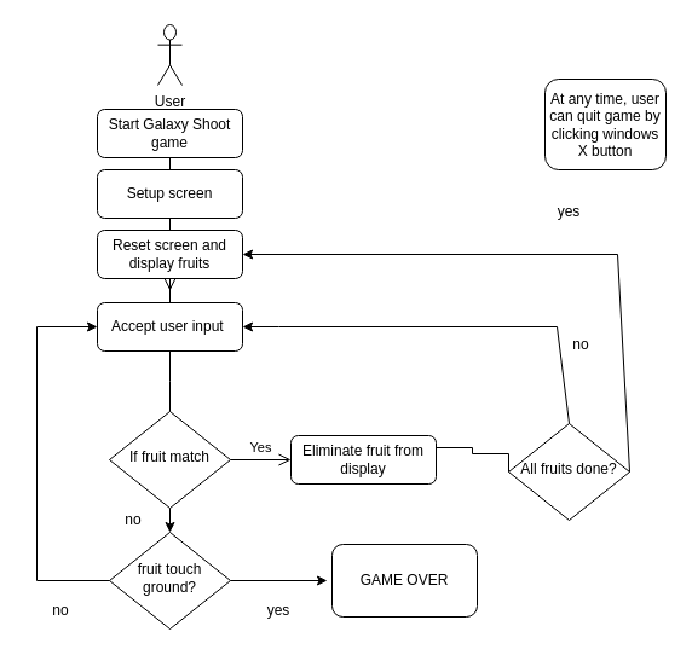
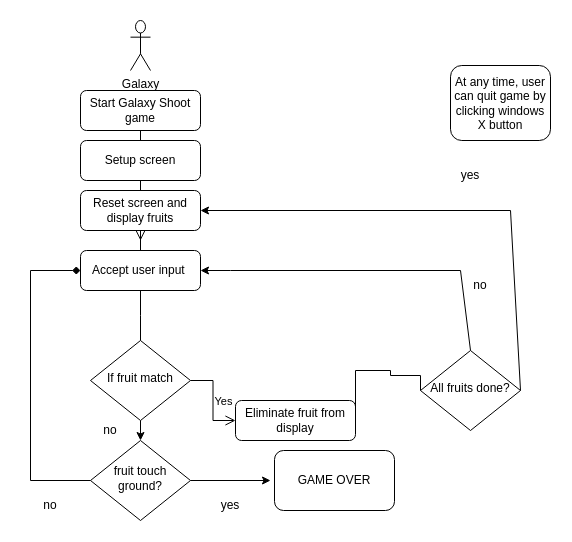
- <mxCell id="20" value="User" style="shape=umlActor;verticalLabelPosition=bottom;verticalAlign=top;html=1;outlineConnect=0;" vertex="1" parent="1"><mxGeometry x="130" y="20" width="20" height="50" as="geometry" /></mxCell>
+ <mxCell id="20" value="Galaxy" style="shape=umlActor;verticalLabelPosition=bottom;verticalAlign=top;html=1;outlineConnect=0;" vertex="1" parent="1"><mxGeometry x="130" y="20" width="20" height="50" as="geometry" /></mxCell>
- <mxCell id="27" value="" style="endArrow=classic;html=1;rounded=0;exitX=0;exitY=0.5;exitDx=0;exitDy=0;entryX=0;entryY=0.5;entryDx=0;entryDy=0;" edge="1" parent="1" source="23" target="10"><mxGeometry width="50" height="50" relative="1" as="geometry"><mxPoint x="310" y="380" as="sourcePoint" /><mxPoint x="360" y="330" as="targetPoint" /><Array as="points"><mxPoint x="30" y="480" /><mxPoint x="30" y="270" /></Array></mxGeometry></mxCell>
+ <mxCell id="27" value="" style="endArrow=diamond;html=1;rounded=0;exitX=0;exitY=0.5;exitDx=0;exitDy=0;entryX=0;entryY=0.5;entryDx=0;entryDy=0;" edge="1" parent="1" source="23" target="10"><mxGeometry width="50" height="50" relative="1" as="geometry"><mxPoint x="310" y="380" as="sourcePoint" /><mxPoint x="360" y="330" as="targetPoint" /><Array as="points"><mxPoint x="30" y="480" /><mxPoint x="30" y="270" /></Array></mxGeometry></mxCell>
- <mxCell id="6" value="Eliminate fruit from display" style="rounded=1;whiteSpace=wrap;html=1;fontSize=12;glass=0;strokeWidth=1;shadow=0;" parent="1" vertex="1"><mxGeometry x="240" y="360" width="120" height="40" as="geometry" /></mxCell>
+ <mxCell id="6" value="Eliminate fruit from display" style="rounded=1;whiteSpace=wrap;html=1;fontSize=12;glass=0;strokeWidth=1;shadow=0;" parent="1" vertex="1"><mxGeometry x="235" y="400" width="120" height="40" as="geometry" /></mxCell>
